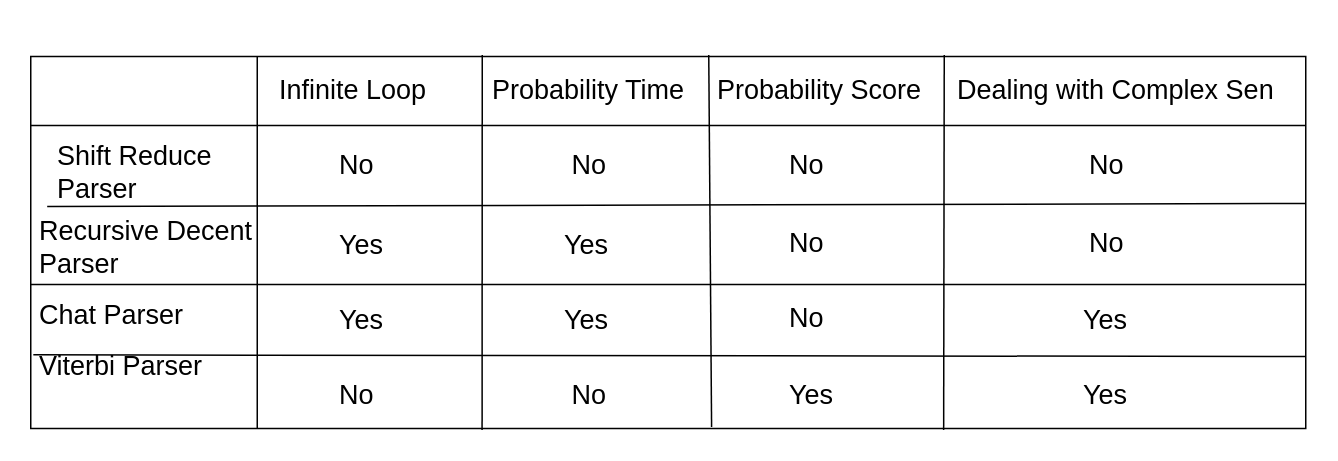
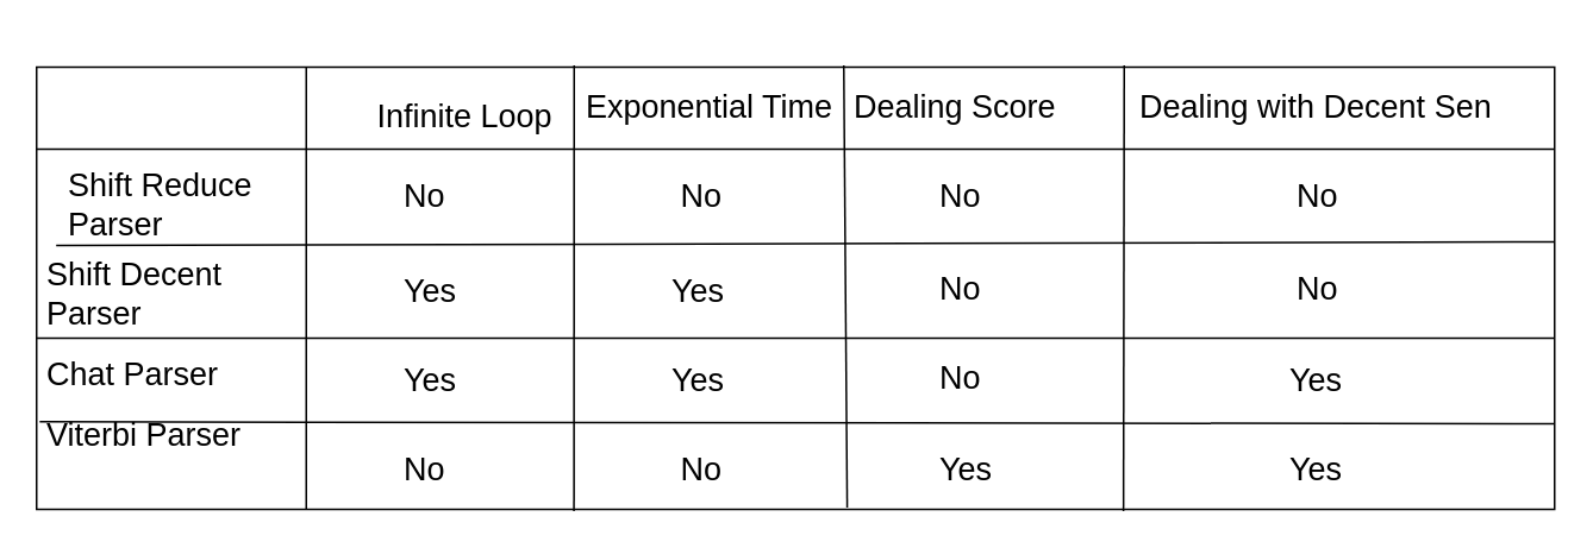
- <mxCell id="14" value="&lt;font color=&quot;#000000&quot; size=&quot;1&quot;&gt;&lt;span style=&quot;font-size: 18px&quot;&gt;Infinite Loop&lt;br&gt;&lt;/span&gt;&lt;/font&gt;" style="text;html=1;resizable=0;points=[];autosize=1;align=left;verticalAlign=top;spacingTop=-4;fontColor=#007FFF;" vertex="1" parent="1"><mxGeometry x="184" y="47" width="110" height="20" as="geometry" /></mxCell>
+ <mxCell id="14" value="&lt;font color=&quot;#000000&quot; size=&quot;1&quot;&gt;&lt;span style=&quot;font-size: 18px&quot;&gt;Infinite Loop&lt;br&gt;&lt;/span&gt;&lt;/font&gt;" style="text;html=1;resizable=0;points=[];autosize=1;align=left;verticalAlign=top;spacingTop=-4;fontColor=#007FFF;" vertex="1" parent="1"><mxGeometry x="209" y="52" width="110" height="20" as="geometry" /></mxCell>
- <mxCell id="15" value="&lt;font color=&quot;#000000&quot; size=&quot;1&quot;&gt;&lt;span style=&quot;font-size: 18px&quot;&gt;Probability Time&lt;br&gt;&lt;/span&gt;&lt;/font&gt;" style="text;html=1;resizable=0;points=[];autosize=1;align=left;verticalAlign=top;spacingTop=-4;fontColor=#007FFF;" vertex="1" parent="1"><mxGeometry x="326" y="47" width="150" height="20" as="geometry" /></mxCell>
+ <mxCell id="15" value="&lt;font color=&quot;#000000&quot; size=&quot;1&quot;&gt;&lt;span style=&quot;font-size: 18px&quot;&gt;Exponential Time&lt;br&gt;&lt;/span&gt;&lt;/font&gt;" style="text;html=1;resizable=0;points=[];autosize=1;align=left;verticalAlign=top;spacingTop=-4;fontColor=#007FFF;" vertex="1" parent="1"><mxGeometry x="326" y="47" width="150" height="20" as="geometry" /></mxCell>
- <mxCell id="16" value="&lt;font color=&quot;#000000&quot; size=&quot;1&quot;&gt;&lt;span style=&quot;font-size: 18px&quot;&gt;Probability Score&lt;br&gt;&lt;/span&gt;&lt;/font&gt;" style="text;html=1;resizable=0;points=[];autosize=1;align=left;verticalAlign=top;spacingTop=-4;fontColor=#007FFF;" vertex="1" parent="1"><mxGeometry x="476" y="47" width="150" height="20" as="geometry" /></mxCell>
+ <mxCell id="16" value="&lt;font color=&quot;#000000&quot; size=&quot;1&quot;&gt;&lt;span style=&quot;font-size: 18px&quot;&gt;Dealing Score&lt;br&gt;&lt;/span&gt;&lt;/font&gt;" style="text;html=1;resizable=0;points=[];autosize=1;align=left;verticalAlign=top;spacingTop=-4;fontColor=#007FFF;" vertex="1" parent="1"><mxGeometry x="476" y="47" width="150" height="20" as="geometry" /></mxCell>
- <mxCell id="17" value="&lt;font color=&quot;#000000&quot; size=&quot;1&quot;&gt;&lt;span style=&quot;font-size: 18px&quot;&gt;Dealing with Complex Sen&lt;br&gt;&lt;/span&gt;&lt;/font&gt;" style="text;html=1;resizable=0;points=[];autosize=1;align=left;verticalAlign=top;spacingTop=-4;fontColor=#007FFF;" vertex="1" parent="1"><mxGeometry x="636" y="47" width="230" height="20" as="geometry" /></mxCell>
+ <mxCell id="17" value="&lt;font color=&quot;#000000&quot; size=&quot;1&quot;&gt;&lt;span style=&quot;font-size: 18px&quot;&gt;Dealing with Decent Sen&lt;br&gt;&lt;/span&gt;&lt;/font&gt;" style="text;html=1;resizable=0;points=[];autosize=1;align=left;verticalAlign=top;spacingTop=-4;fontColor=#007FFF;" vertex="1" parent="1"><mxGeometry x="636" y="47" width="230" height="20" as="geometry" /></mxCell>
- <mxCell id="11" value="&lt;font color=&quot;#000000&quot; size=&quot;1&quot;&gt;&lt;span style=&quot;font-size: 18px&quot;&gt;Recursive Decent&lt;br&gt;Parser&amp;nbsp;&lt;br&gt;&lt;/span&gt;&lt;/font&gt;" style="text;html=1;resizable=0;points=[];autosize=1;align=left;verticalAlign=top;spacingTop=-4;fontColor=#007FFF;" vertex="1" parent="1"><mxGeometry x="24" y="141" width="160" height="40" as="geometry" /></mxCell>
+ <mxCell id="11" value="&lt;font color=&quot;#000000&quot; size=&quot;1&quot;&gt;&lt;span style=&quot;font-size: 18px&quot;&gt;Shift Decent&lt;br&gt;Parser&amp;nbsp;&lt;br&gt;&lt;/span&gt;&lt;/font&gt;" style="text;html=1;resizable=0;points=[];autosize=1;align=left;verticalAlign=top;spacingTop=-4;fontColor=#007FFF;" vertex="1" parent="1"><mxGeometry x="24" y="141" width="160" height="40" as="geometry" /></mxCell>
